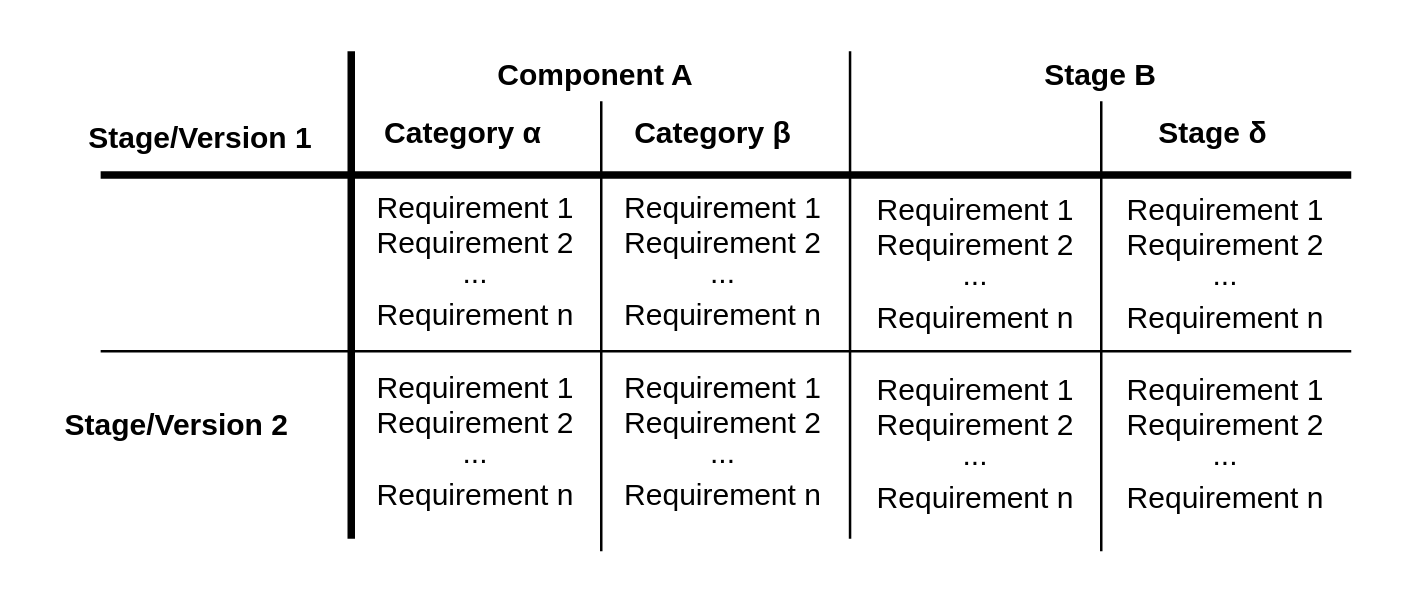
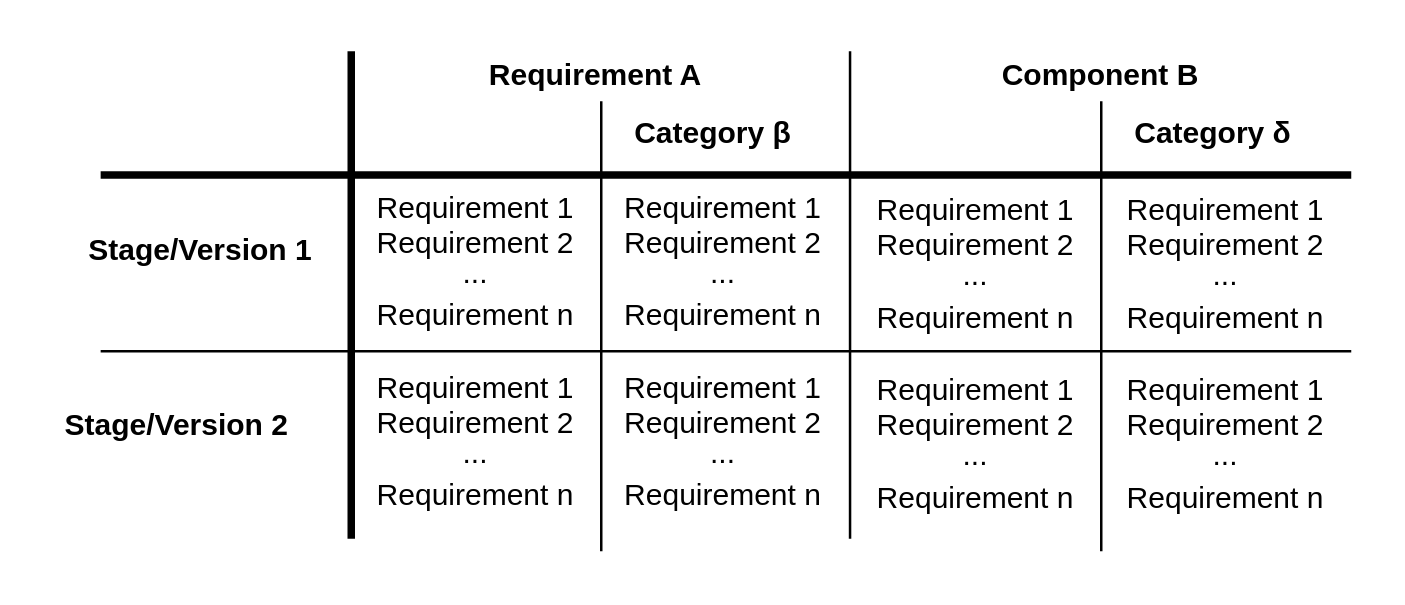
- <mxCell id="4" value="Component A" style="text;html=1;align=center;verticalAlign=middle;whiteSpace=wrap;rounded=0;fontStyle=1" vertex="1" parent="1"><mxGeometry x="163" y="20" width="150" height="20" as="geometry" /></mxCell>
+ <mxCell id="4" value="Requirement A" style="text;html=1;align=center;verticalAlign=middle;whiteSpace=wrap;rounded=0;fontStyle=1" vertex="1" parent="1"><mxGeometry x="163" y="20" width="150" height="20" as="geometry" /></mxCell>
- <mxCell id="7" value="Stage B" style="text;html=1;align=center;verticalAlign=middle;whiteSpace=wrap;rounded=0;fontStyle=1" vertex="1" parent="1"><mxGeometry x="365" y="20" width="150" height="20" as="geometry" /></mxCell>
+ <mxCell id="7" value="Component B" style="text;html=1;align=center;verticalAlign=middle;whiteSpace=wrap;rounded=0;fontStyle=1" vertex="1" parent="1"><mxGeometry x="365" y="20" width="150" height="20" as="geometry" /></mxCell>
- <mxCell id="5" value="Category α" style="text;html=1;align=center;verticalAlign=middle;whiteSpace=wrap;rounded=0;fontStyle=1" vertex="1" parent="1"><mxGeometry x="150" y="43" width="70" height="20" as="geometry" /></mxCell>
- <mxCell id="8" value="Stage δ" style="text;html=1;align=center;verticalAlign=middle;whiteSpace=wrap;rounded=0;fontStyle=1" vertex="1" parent="1"><mxGeometry x="450" y="43" width="70" height="20" as="geometry" /></mxCell>
+ <mxCell id="8" value="Category δ" style="text;html=1;align=center;verticalAlign=middle;whiteSpace=wrap;rounded=0;fontStyle=1" vertex="1" parent="1"><mxGeometry x="450" y="43" width="70" height="20" as="geometry" /></mxCell>
- <mxCell id="2" value="Stage/Version 1" style="text;html=1;align=center;verticalAlign=middle;whiteSpace=wrap;rounded=0;fontStyle=1" vertex="1" parent="1"><mxGeometry x="30" y="45" width="100" height="20" as="geometry" /></mxCell>
+ <mxCell id="2" value="Stage/Version 1" style="text;html=1;align=center;verticalAlign=middle;whiteSpace=wrap;rounded=0;fontStyle=1" vertex="1" parent="1"><mxGeometry x="30" y="90" width="100" height="20" as="geometry" /></mxCell>
